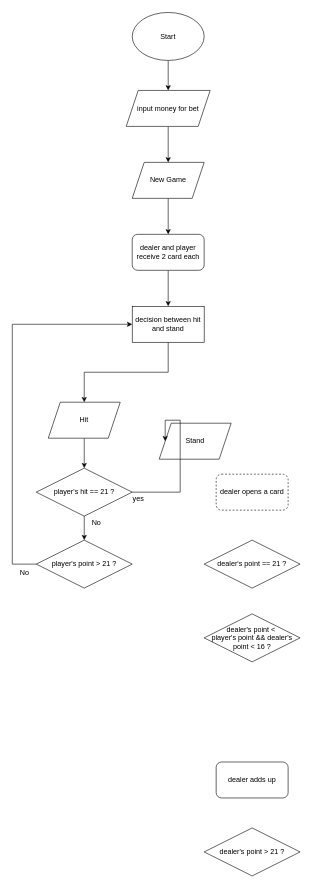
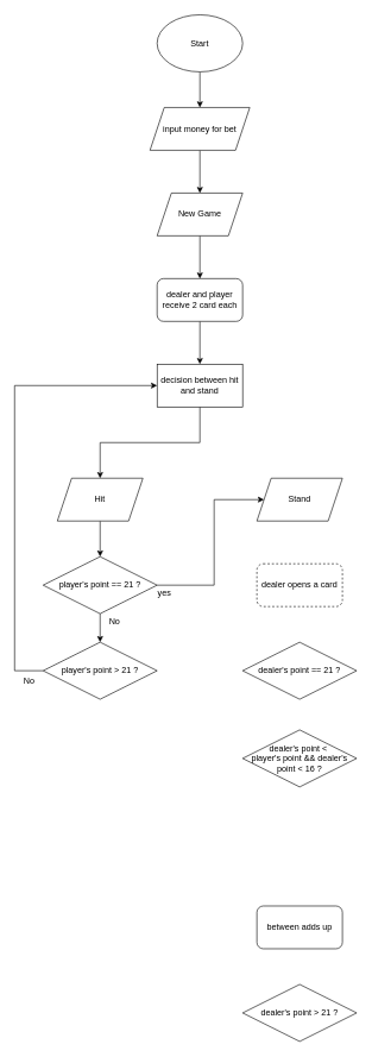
- <mxCell id="12" value="Stand" style="shape=parallelogram;perimeter=parallelogramPerimeter;whiteSpace=wrap;html=1;fixedSize=1;" vertex="1" parent="1"><mxGeometry x="265" y="705" width="120" height="60" as="geometry" /></mxCell>
+ <mxCell id="12" value="Stand" style="shape=parallelogram;perimeter=parallelogramPerimeter;whiteSpace=wrap;html=1;fixedSize=1;" vertex="1" parent="1"><mxGeometry x="360" y="670" width="120" height="60" as="geometry" /></mxCell>
- <mxCell id="17" value="player's hit == 21 ?" style="rhombus;whiteSpace=wrap;html=1;" vertex="1" parent="1"><mxGeometry x="60" y="780" width="160" height="80" as="geometry" /></mxCell>
+ <mxCell id="17" value="player's point == 21 ?" style="rhombus;whiteSpace=wrap;html=1;" vertex="1" parent="1"><mxGeometry x="60" y="780" width="160" height="80" as="geometry" /></mxCell>
- <mxCell id="19" value="dealer adds up" style="rounded=1;whiteSpace=wrap;html=1;" vertex="1" parent="1"><mxGeometry x="360" y="1270" width="120" height="60" as="geometry" /></mxCell>
+ <mxCell id="19" value="between adds up" style="rounded=1;whiteSpace=wrap;html=1;" vertex="1" parent="1"><mxGeometry x="360" y="1270" width="120" height="60" as="geometry" /></mxCell>
